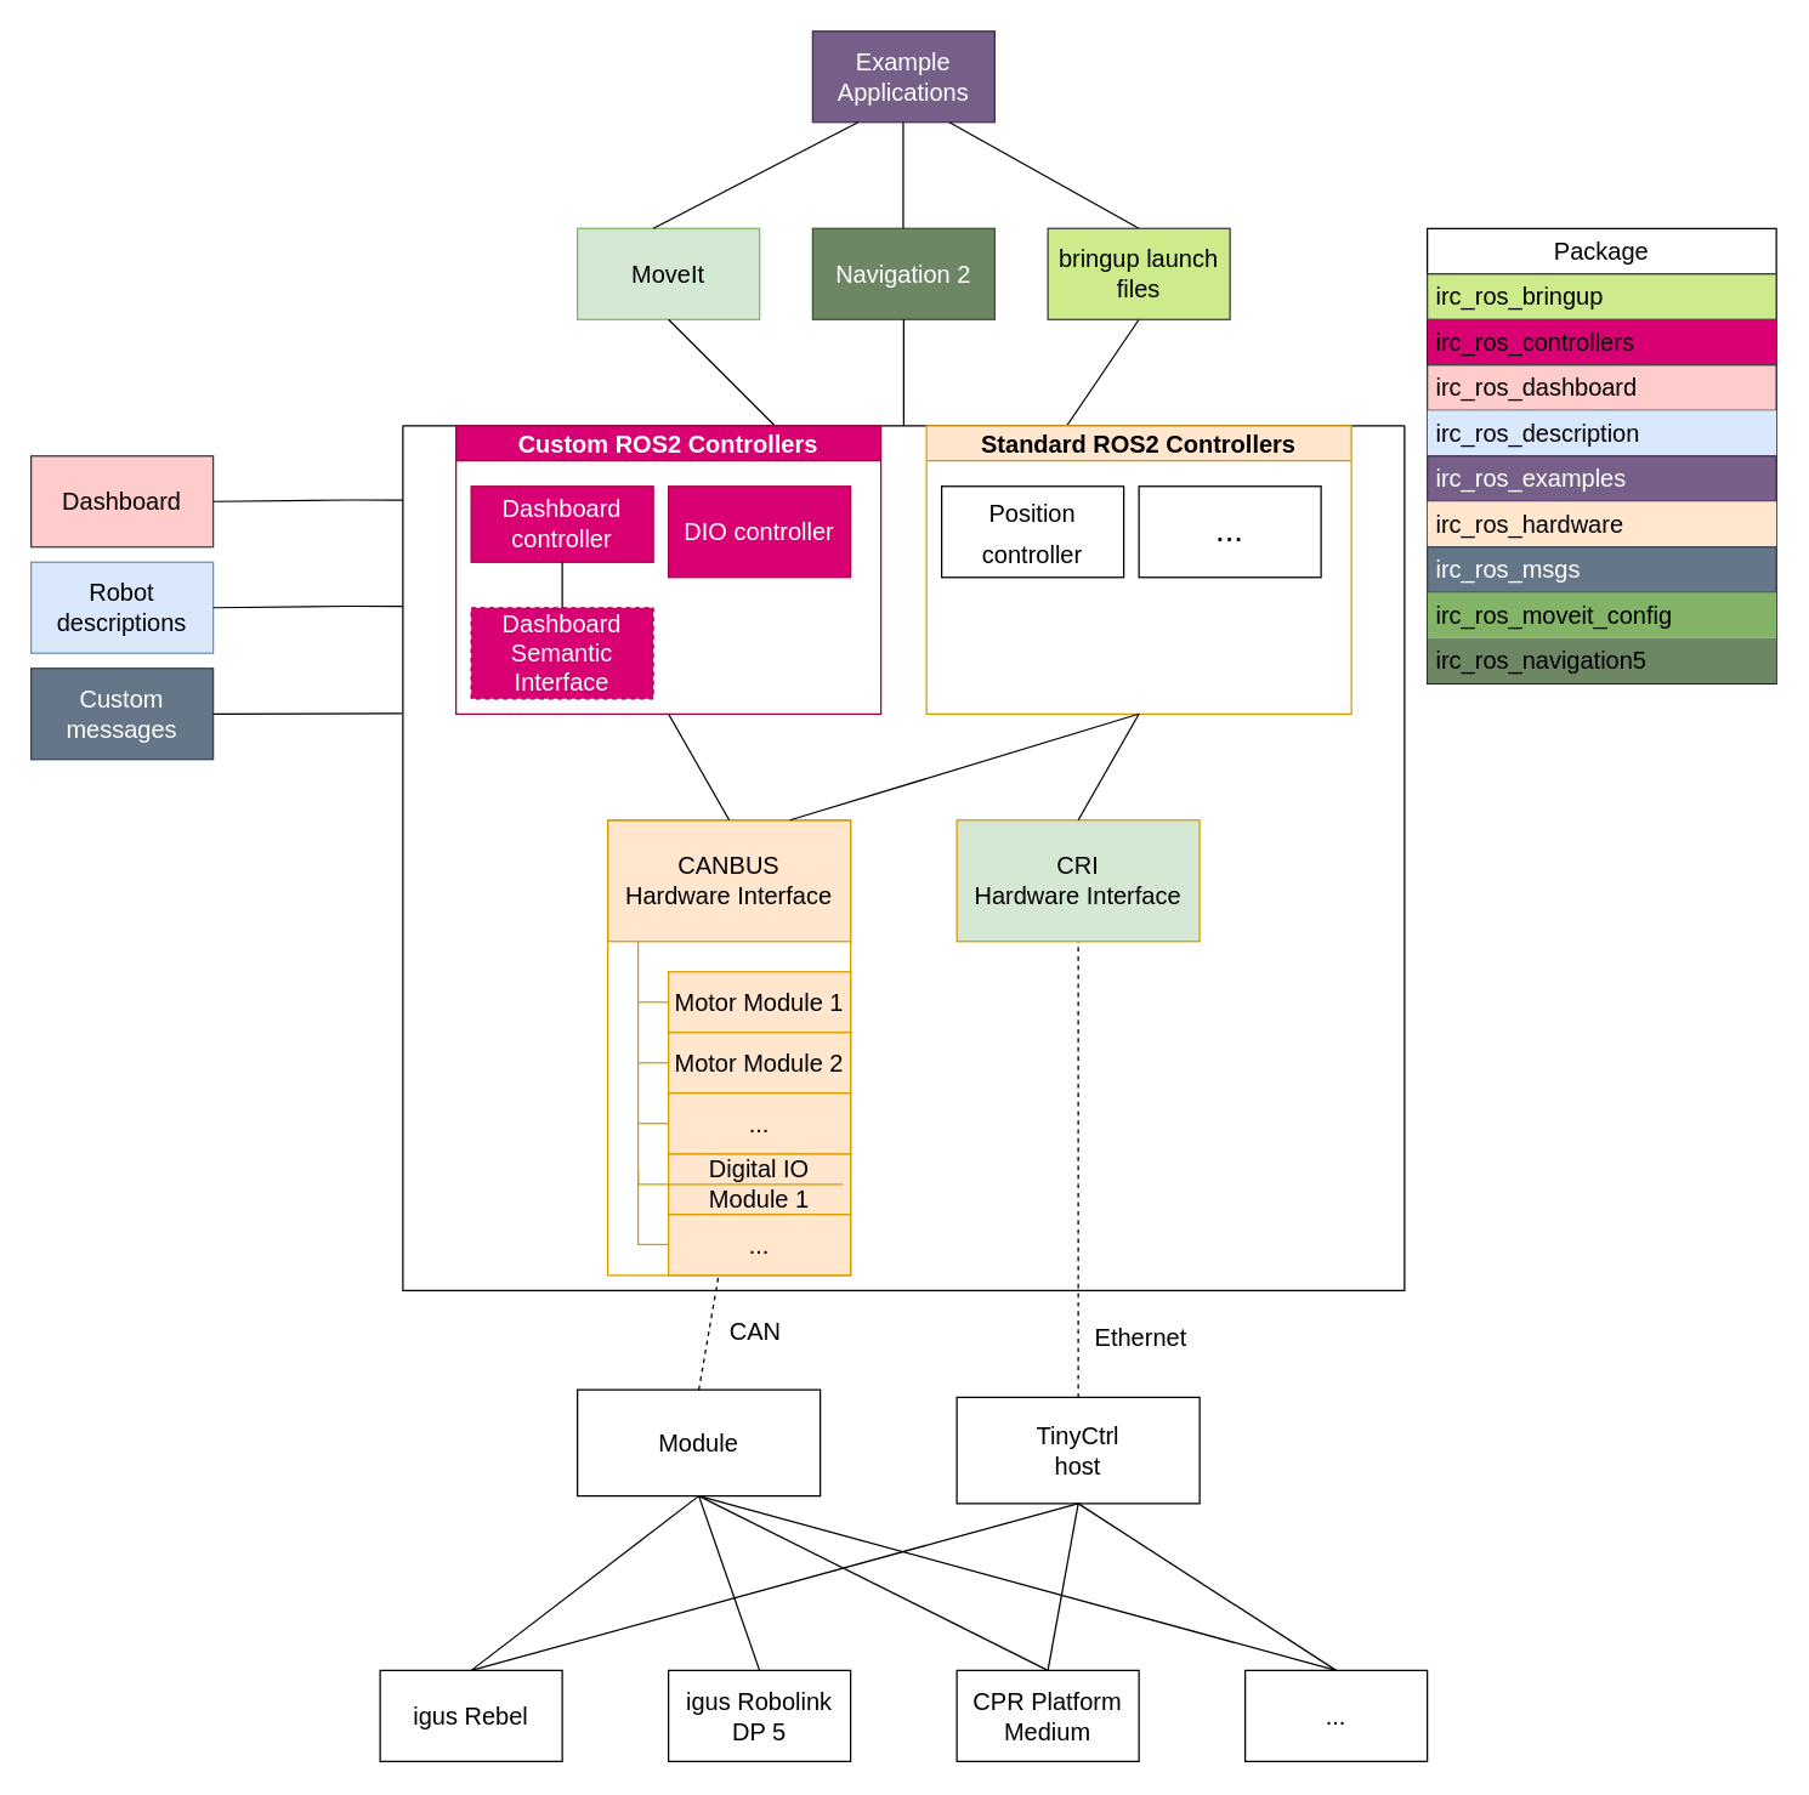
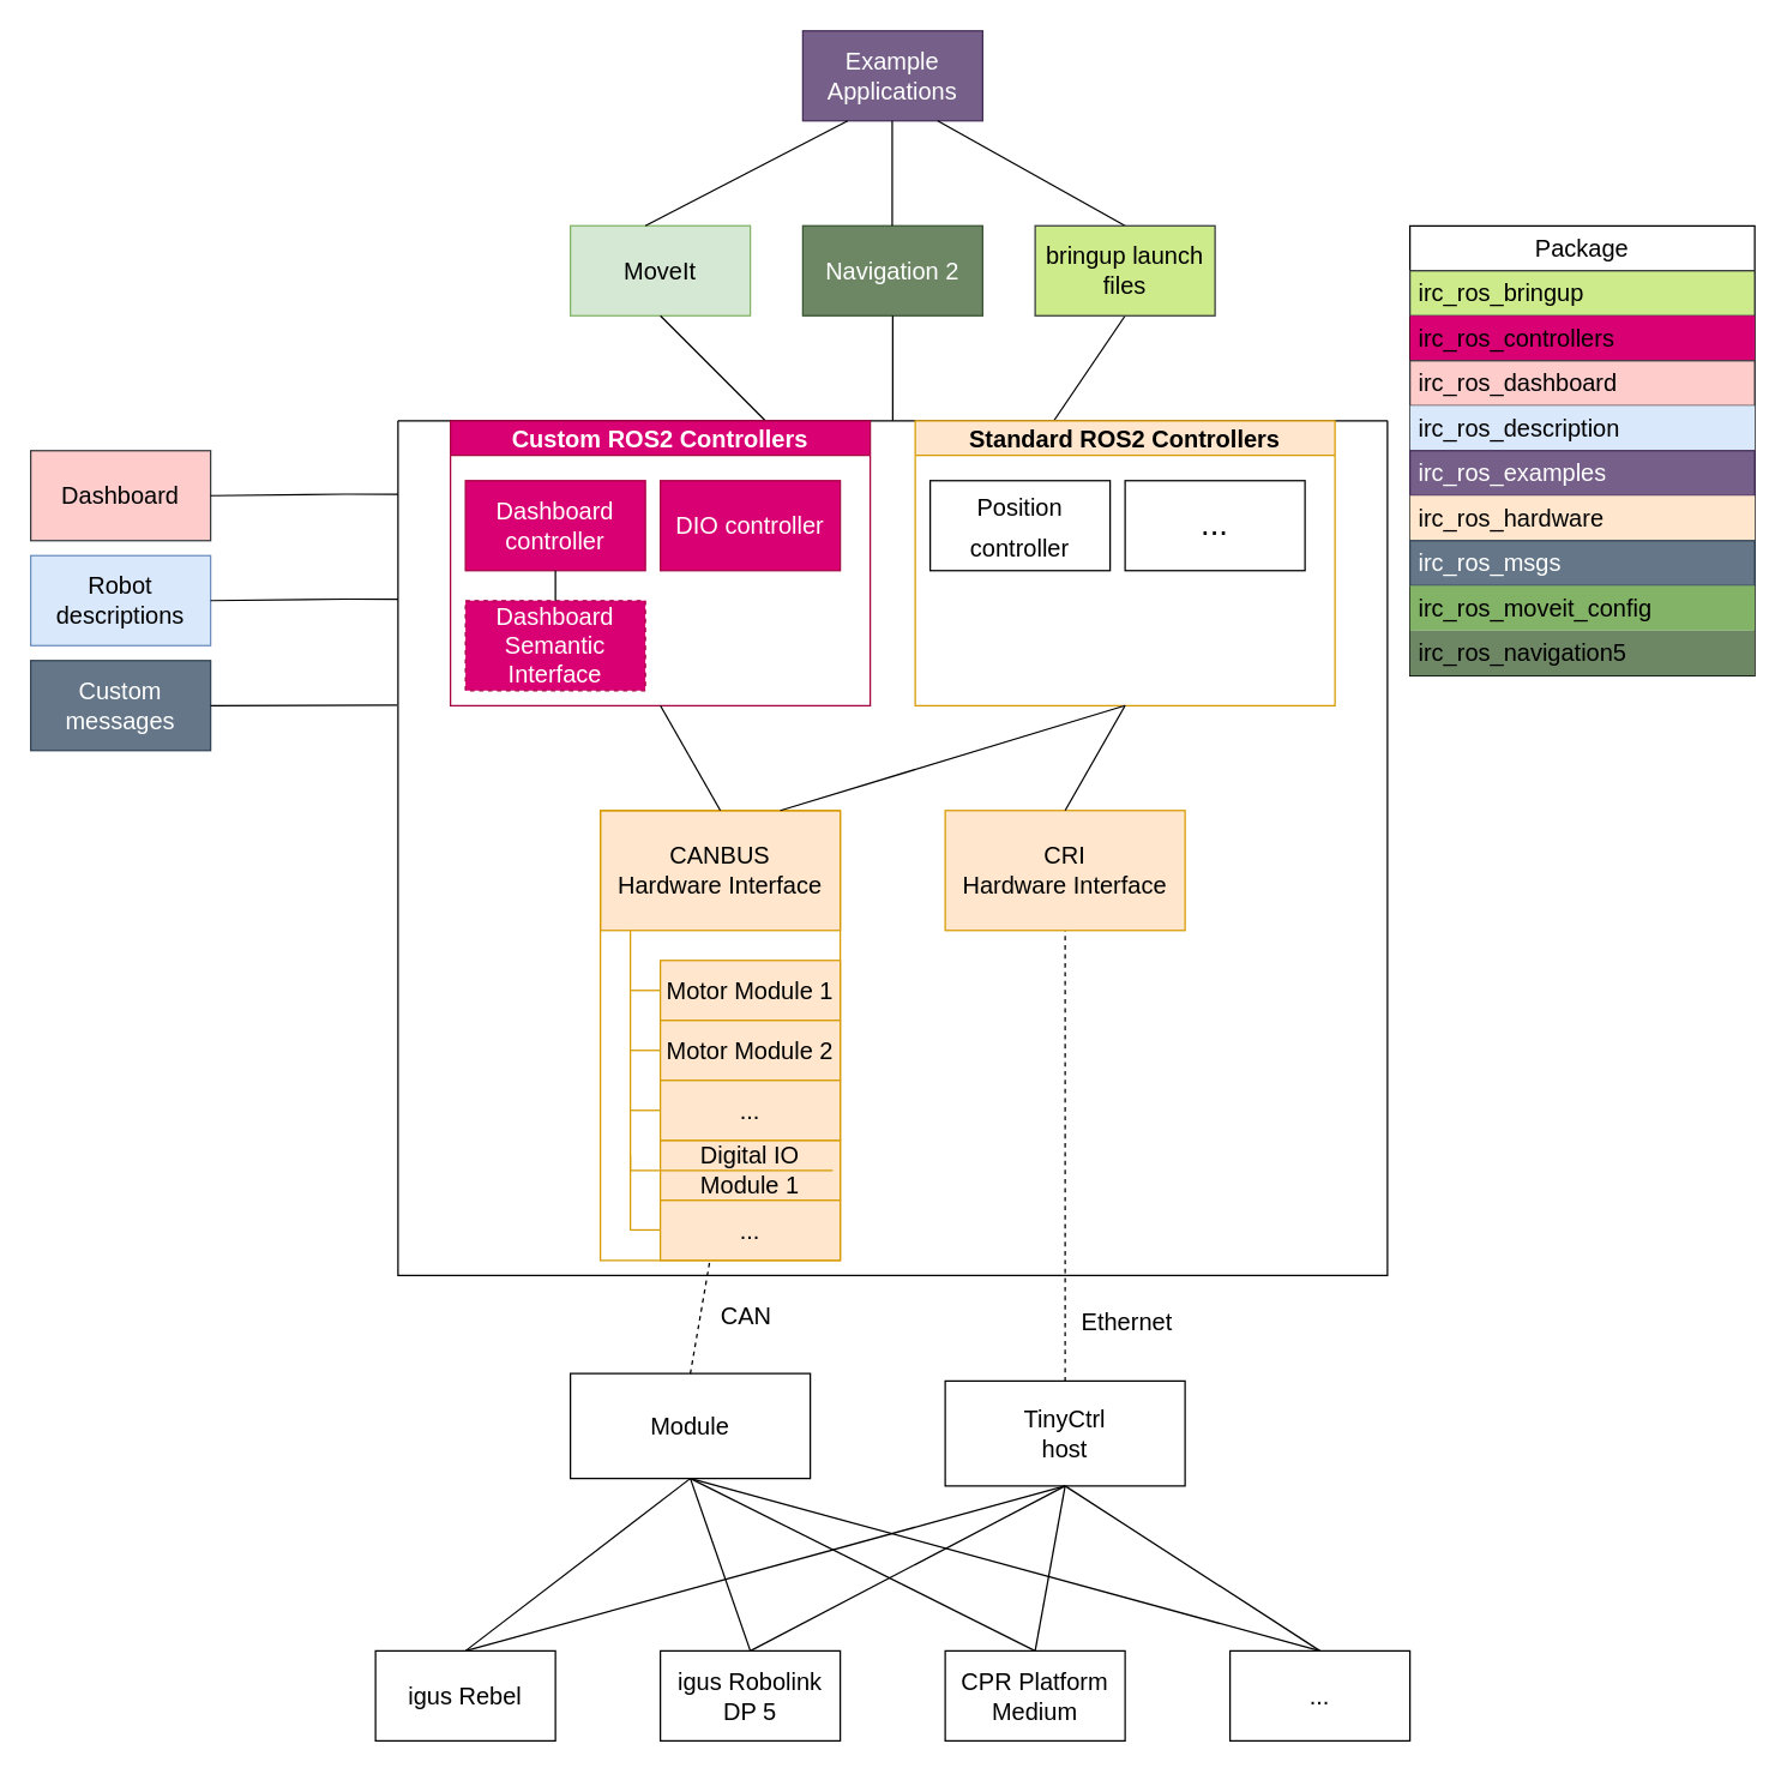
- <mxCell id="46" value="&lt;div&gt;Dashboard controller&lt;/div&gt;" style="rounded=0;whiteSpace=wrap;html=1;fontSize=16;fillColor=#D80073;strokeColor=#A50040;fontColor=#ffffff;" parent="45" vertex="1"><mxGeometry x="10" y="40" width="120" height="50" as="geometry" /></mxCell>
+ <mxCell id="46" value="&lt;div&gt;Dashboard controller&lt;/div&gt;" style="rounded=0;whiteSpace=wrap;html=1;fontSize=16;fillColor=#D80073;strokeColor=#A50040;fontColor=#ffffff;" parent="45" vertex="1"><mxGeometry x="10" y="40" width="120" height="60" as="geometry" /></mxCell>
- <mxCell id="28" value="&lt;div&gt;CRI&lt;/div&gt;&lt;div&gt;Hardware Interface&lt;br&gt;&lt;/div&gt;" style="rounded=0;whiteSpace=wrap;html=1;fontSize=16;fillColor=#d5e8d4;strokeColor=#d79b00;" parent="26" vertex="1"><mxGeometry x="365" y="260" width="160" height="80" as="geometry" /></mxCell>
+ <mxCell id="28" value="&lt;div&gt;CRI&lt;/div&gt;&lt;div&gt;Hardware Interface&lt;br&gt;&lt;/div&gt;" style="rounded=0;whiteSpace=wrap;html=1;fontSize=16;fillColor=#FFE6CC;strokeColor=#d79b00;" parent="26" vertex="1"><mxGeometry x="365" y="260" width="160" height="80" as="geometry" /></mxCell>
+ <mxCell id="23" value="" style="endArrow=none;html=1;rounded=0;fontSize=12;startSize=8;endSize=8;curved=1;exitX=0.5;exitY=0;exitDx=0;exitDy=0;entryX=0.5;entryY=1;entryDx=0;entryDy=0;strokeColor=default;" parent="1" source="14" target="10" edge="1"><mxGeometry width="50" height="50" relative="1" as="geometry"><mxPoint x="640" y="1020.5" as="sourcePoint" /><mxPoint x="690" y="970.5" as="targetPoint" /></mxGeometry></mxCell>
